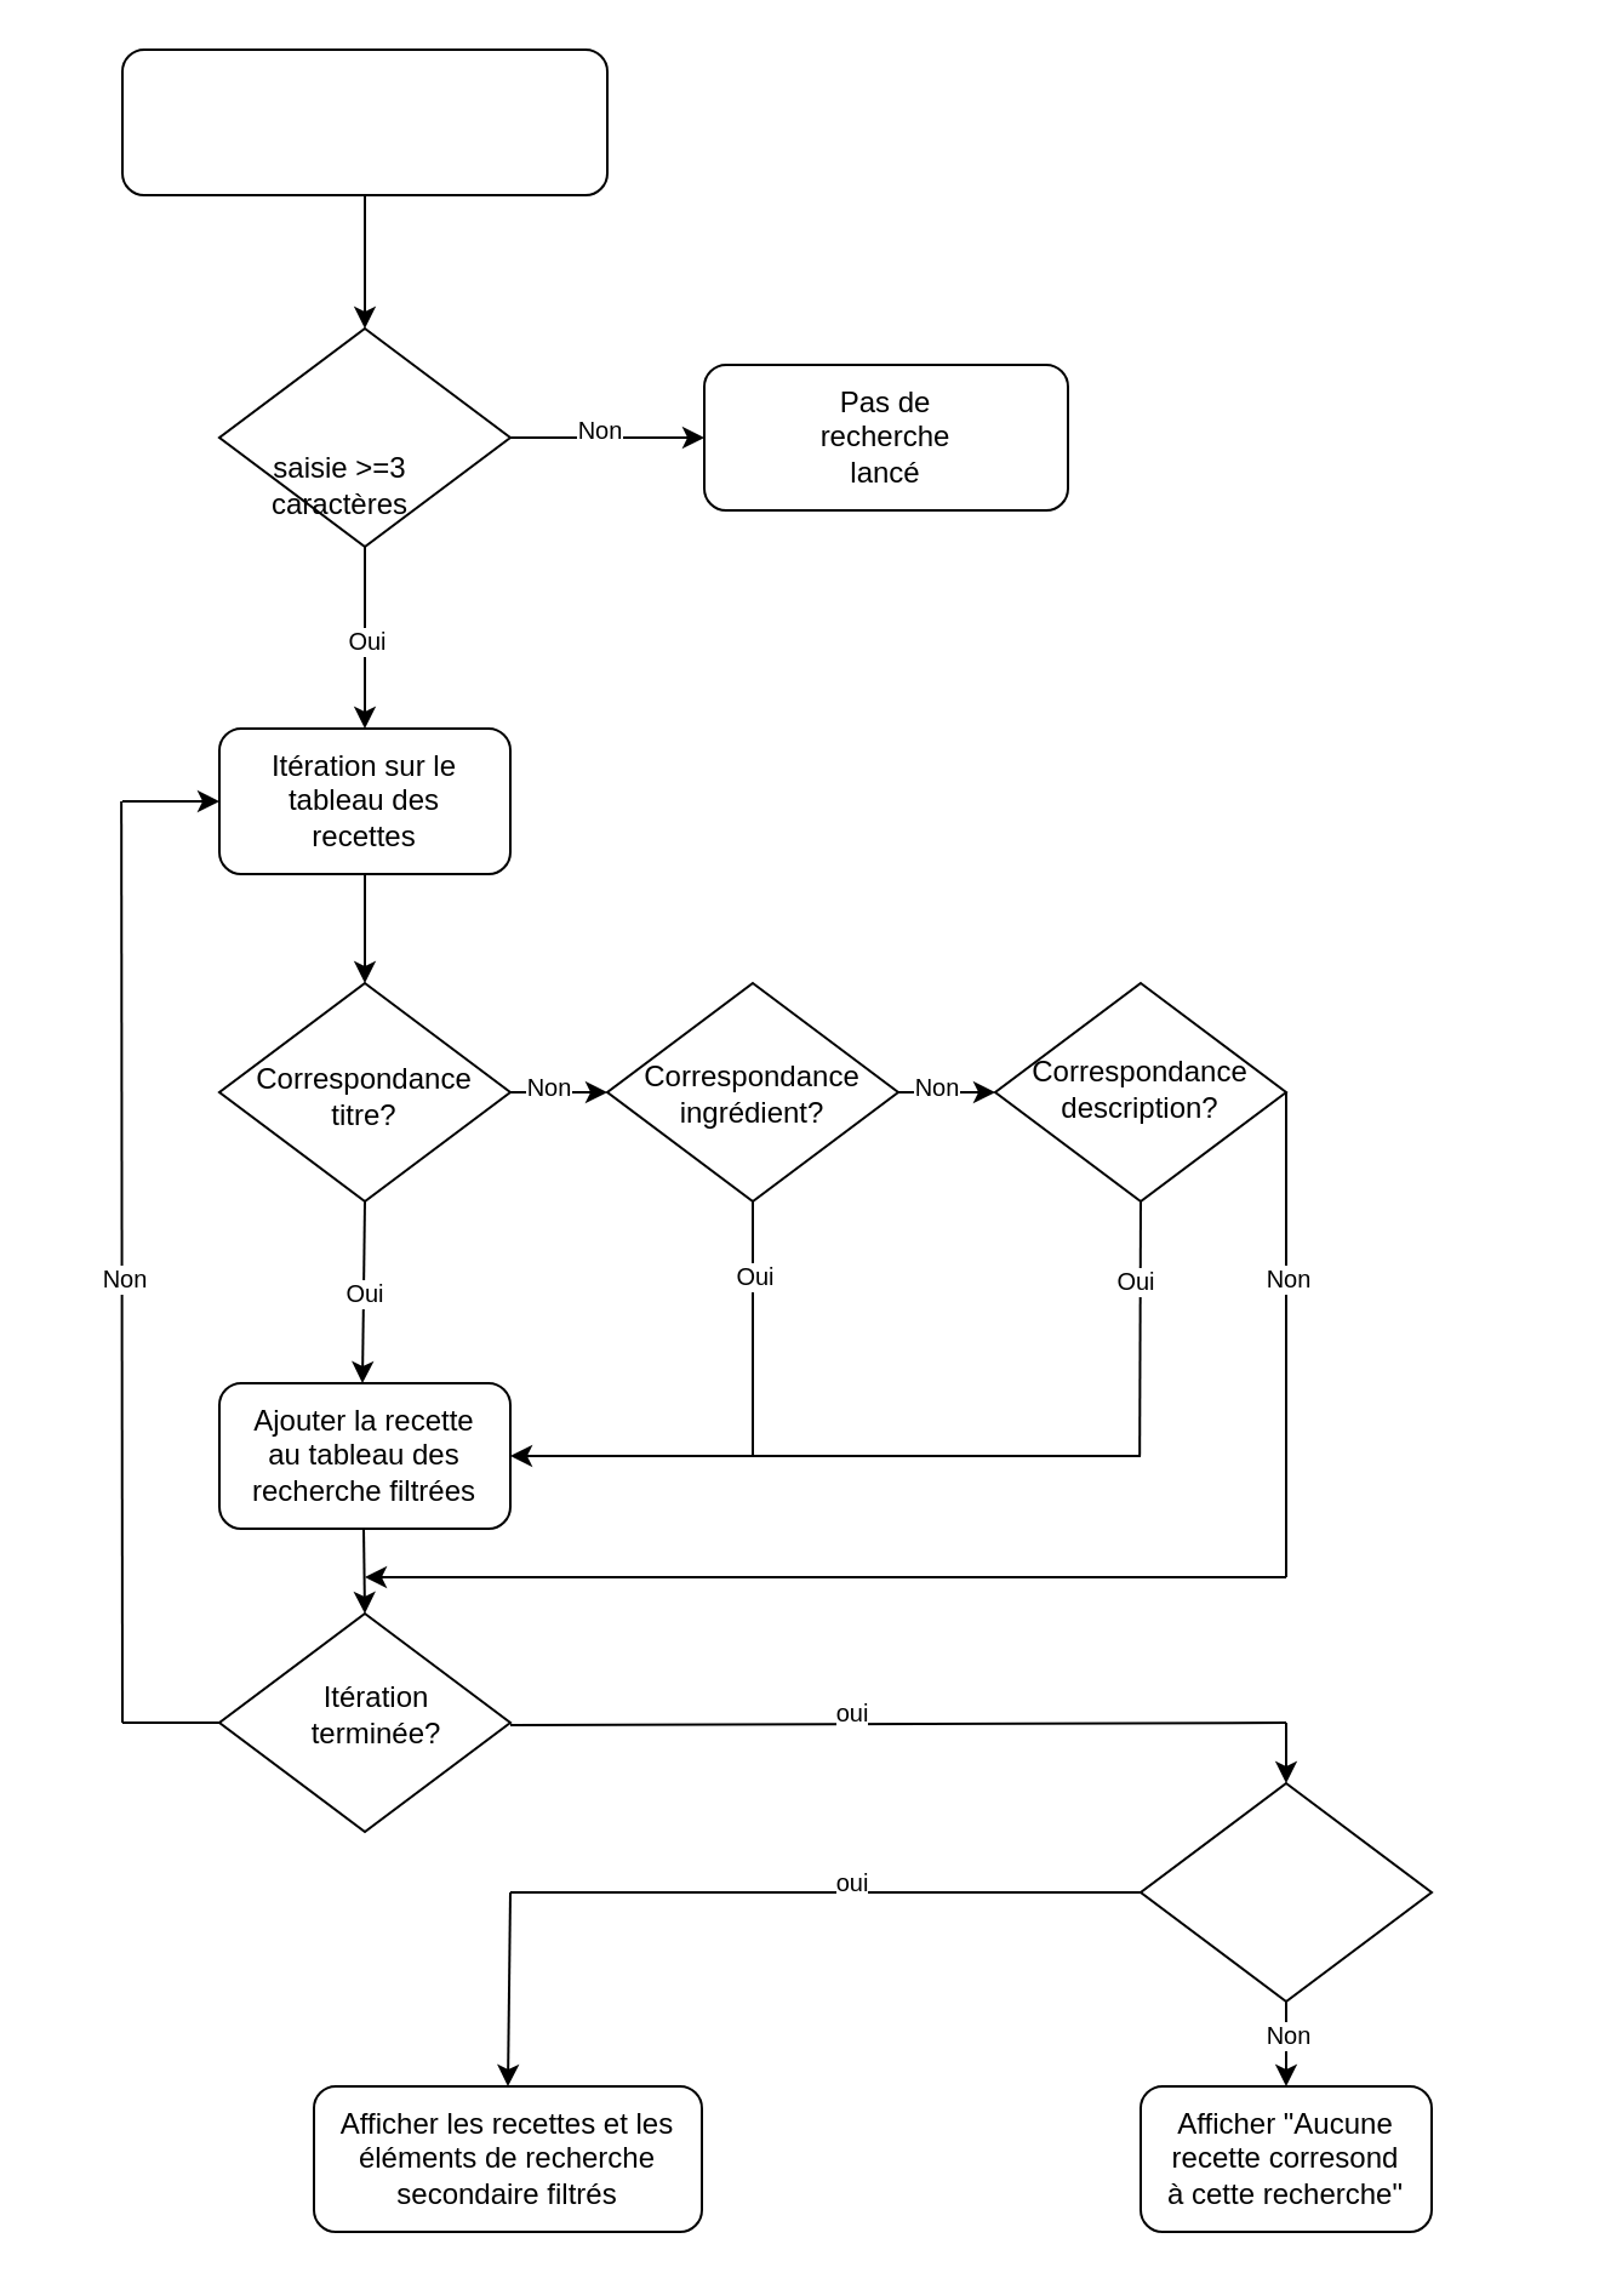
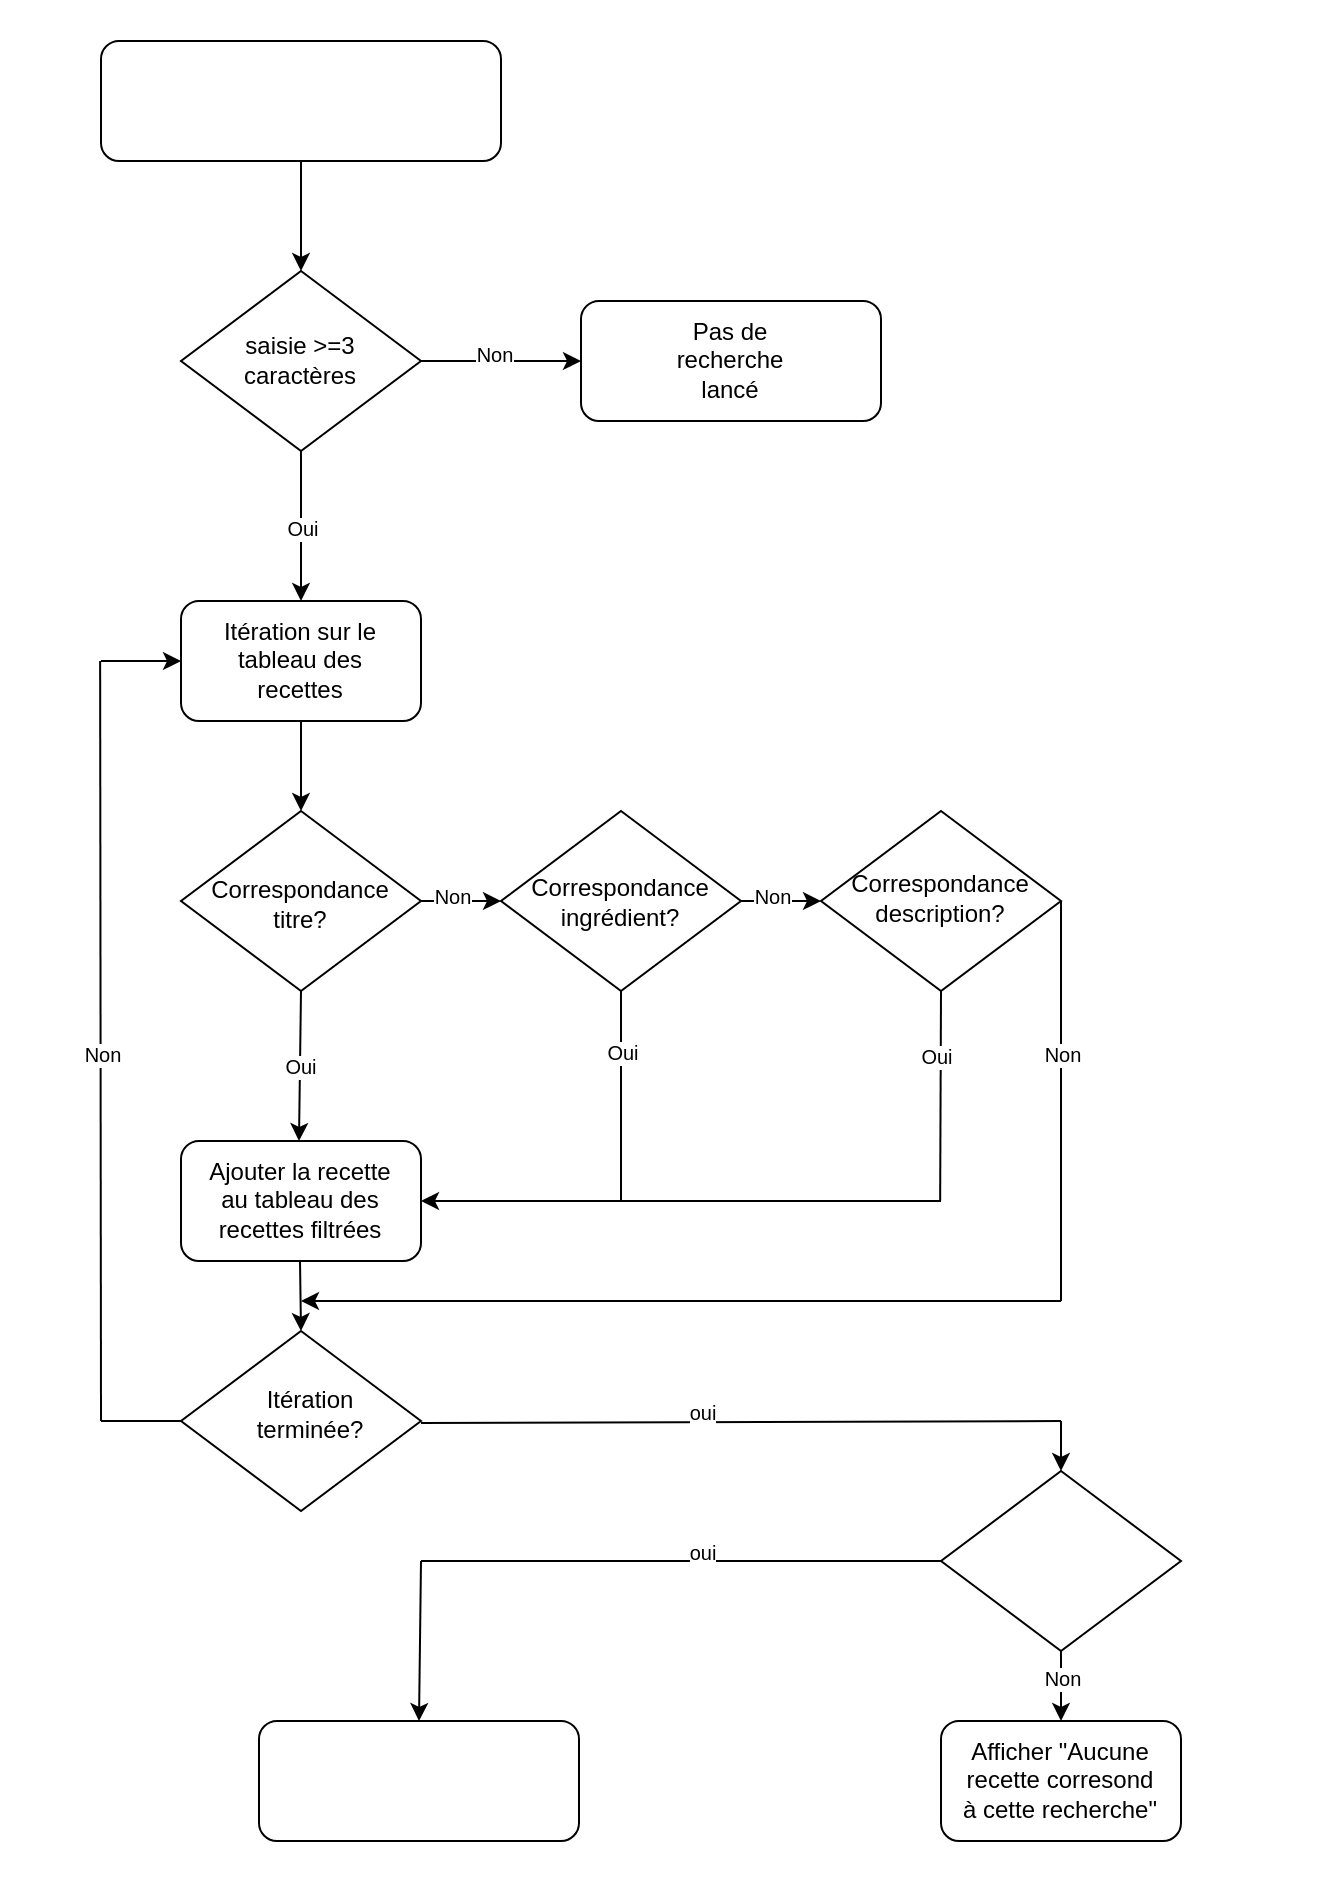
- <mxCell id="5" value="&lt;font style=&quot;font-size: 12px;&quot;&gt;saisie &amp;gt;=3&lt;br&gt;caractères&lt;br&gt;&lt;/font&gt;" style="text;html=1;strokeColor=none;fillColor=none;align=center;verticalAlign=middle;whiteSpace=wrap;rounded=0;strokeWidth=1;" parent="1" vertex="1"><mxGeometry x="110" y="180" width="60" height="40" as="geometry" /></mxCell>
+ <mxCell id="5" value="&lt;font style=&quot;font-size: 12px;&quot;&gt;saisie &amp;gt;=3&lt;br&gt;caractères&lt;br&gt;&lt;/font&gt;" style="text;html=1;strokeColor=none;fillColor=none;align=center;verticalAlign=middle;whiteSpace=wrap;rounded=0;strokeWidth=1;" parent="1" vertex="1"><mxGeometry x="120" y="160" width="60" height="40" as="geometry" /></mxCell>
- <mxCell id="19" value="&lt;font style=&quot;font-size: 12px;&quot;&gt;Ajouter la recette au tableau des recherche filtrées&lt;br&gt;&lt;/font&gt;" style="text;html=1;strokeColor=none;fillColor=none;align=center;verticalAlign=middle;whiteSpace=wrap;rounded=0;strokeWidth=1;" parent="1" vertex="1"><mxGeometry x="100" y="580" width="100" height="40" as="geometry" /></mxCell>
+ <mxCell id="19" value="&lt;font style=&quot;font-size: 12px;&quot;&gt;Ajouter la recette au tableau des recettes filtrées&lt;br&gt;&lt;/font&gt;" style="text;html=1;strokeColor=none;fillColor=none;align=center;verticalAlign=middle;whiteSpace=wrap;rounded=0;strokeWidth=1;" parent="1" vertex="1"><mxGeometry x="100" y="580" width="100" height="40" as="geometry" /></mxCell>
- <mxCell id="41" value="&lt;font style=&quot;font-size: 12px;&quot;&gt;Afficher les recettes et les éléments de recherche secondaire filtrés&lt;br&gt;&lt;/font&gt;" style="text;html=1;strokeColor=none;fillColor=none;align=center;verticalAlign=middle;whiteSpace=wrap;rounded=0;strokeWidth=1;" parent="1" vertex="1"><mxGeometry x="134" y="870" width="150" height="40" as="geometry" /></mxCell>
